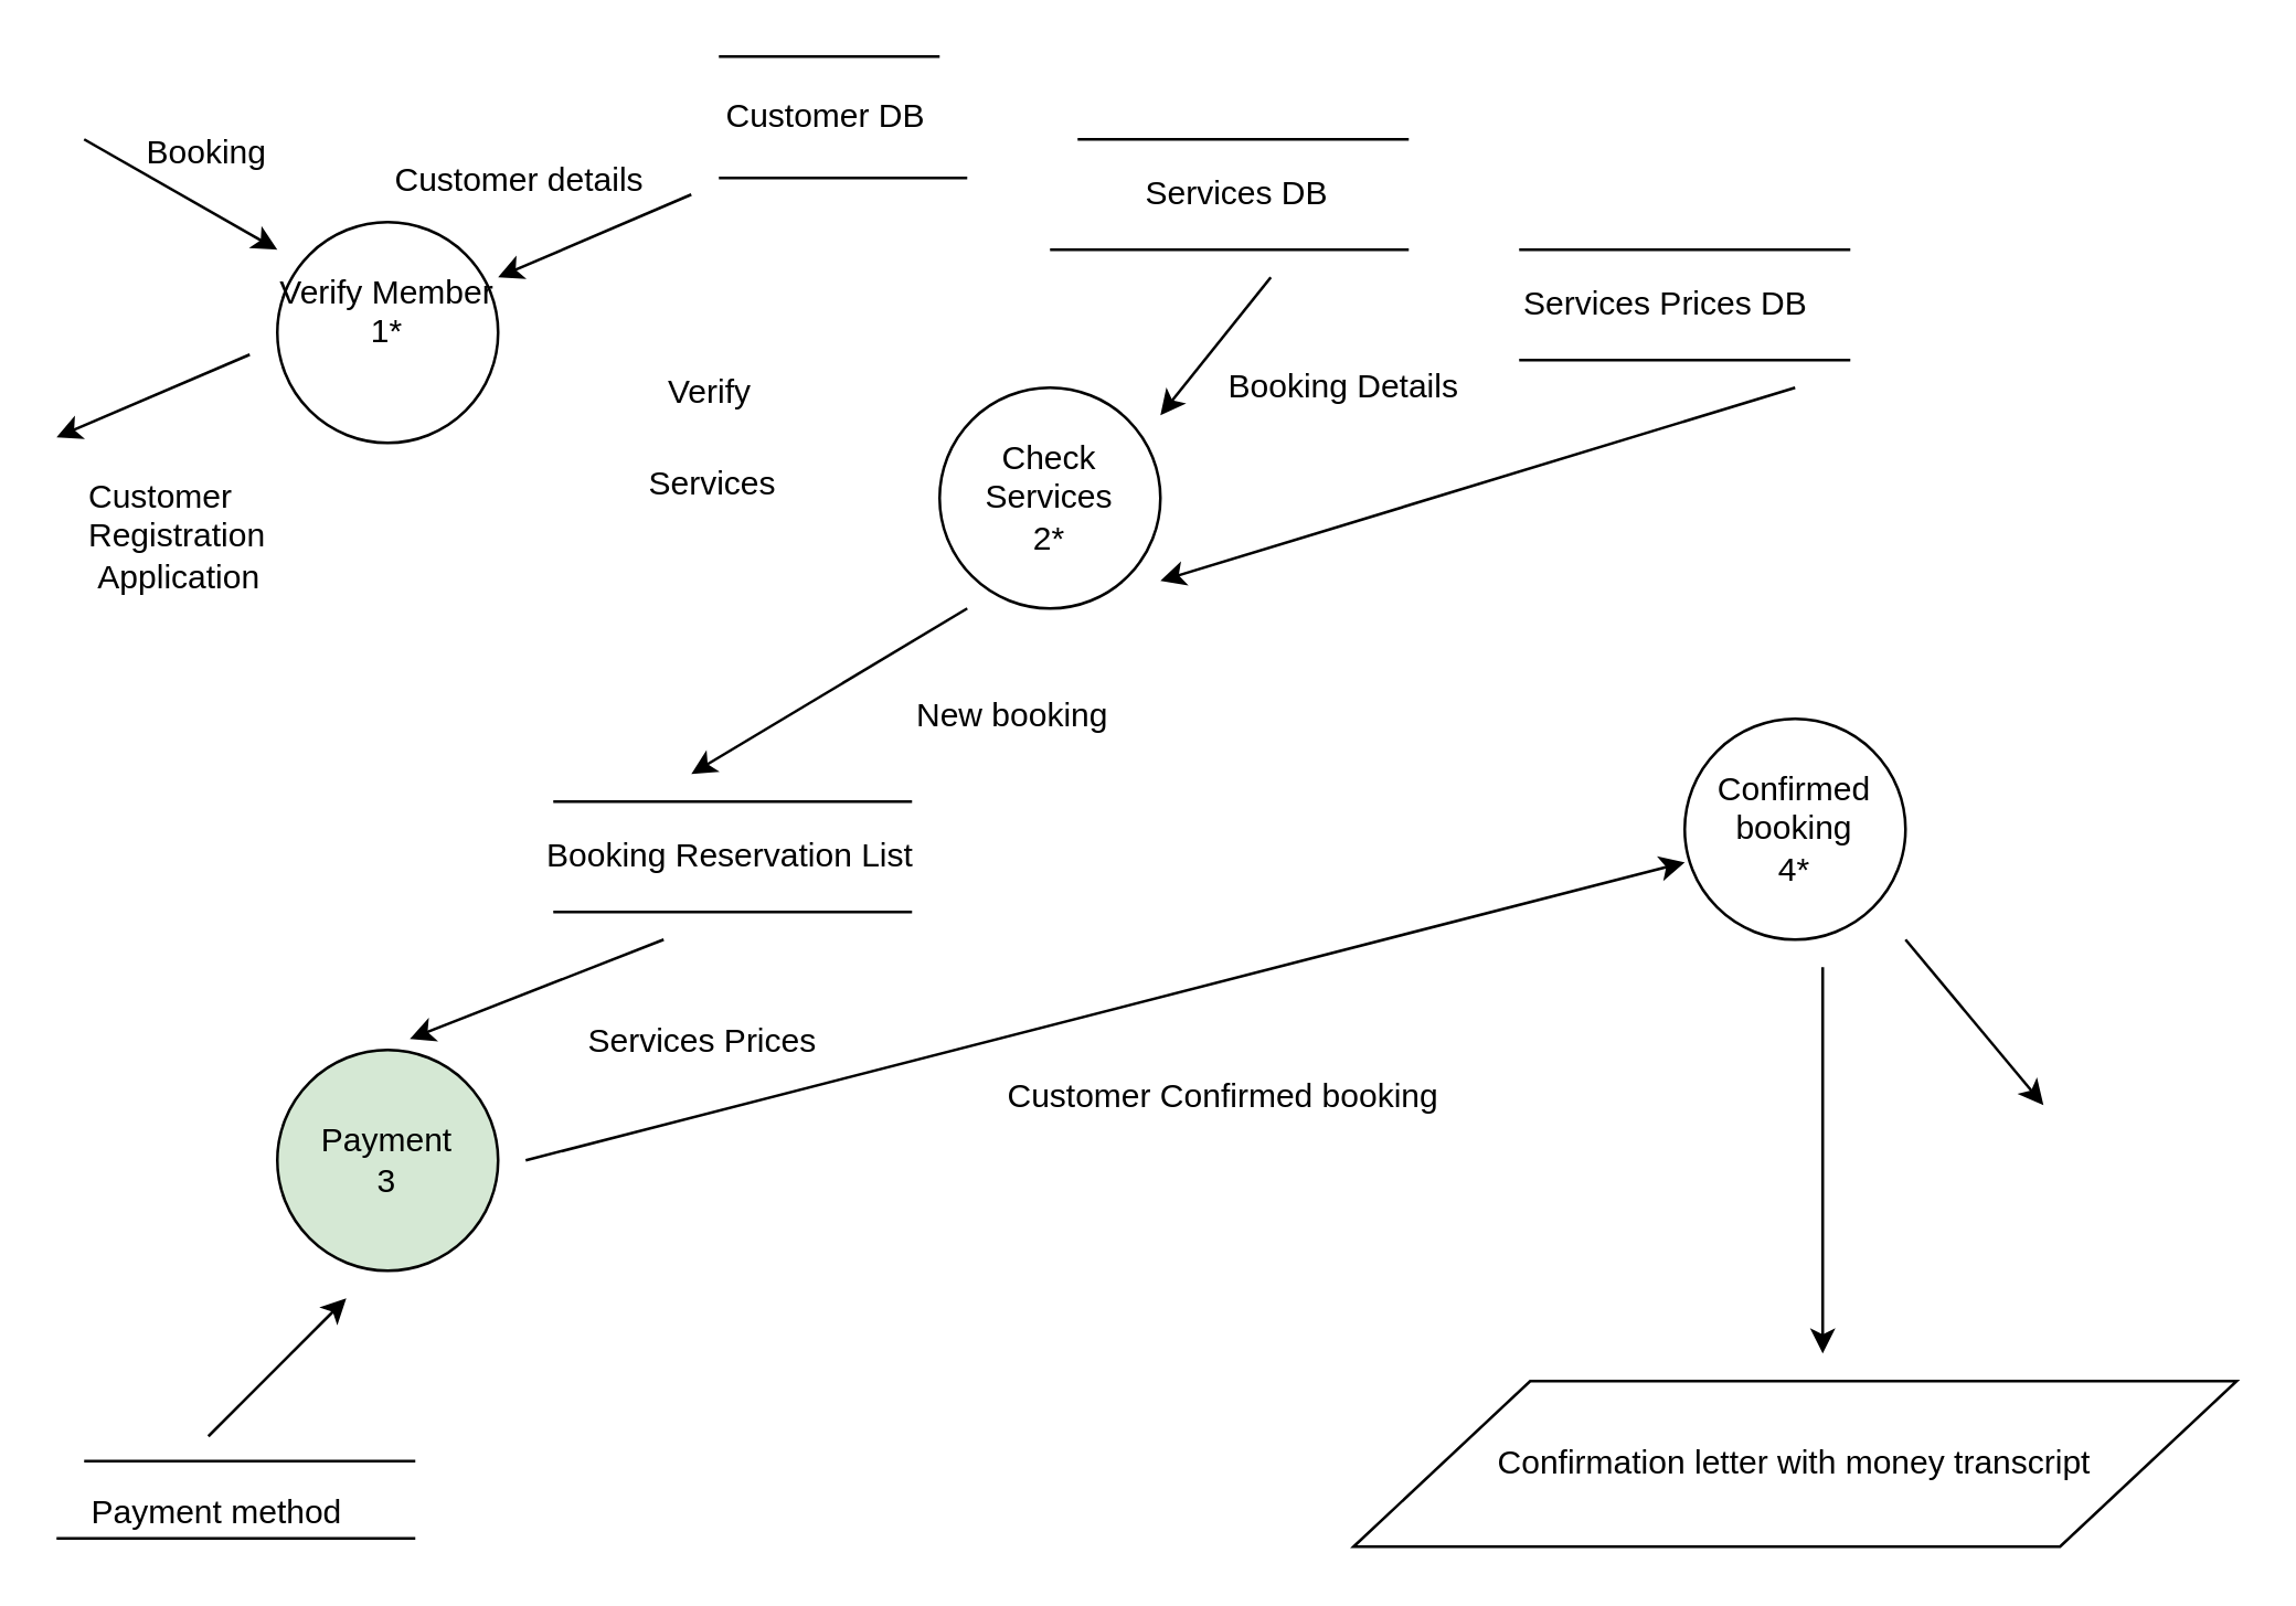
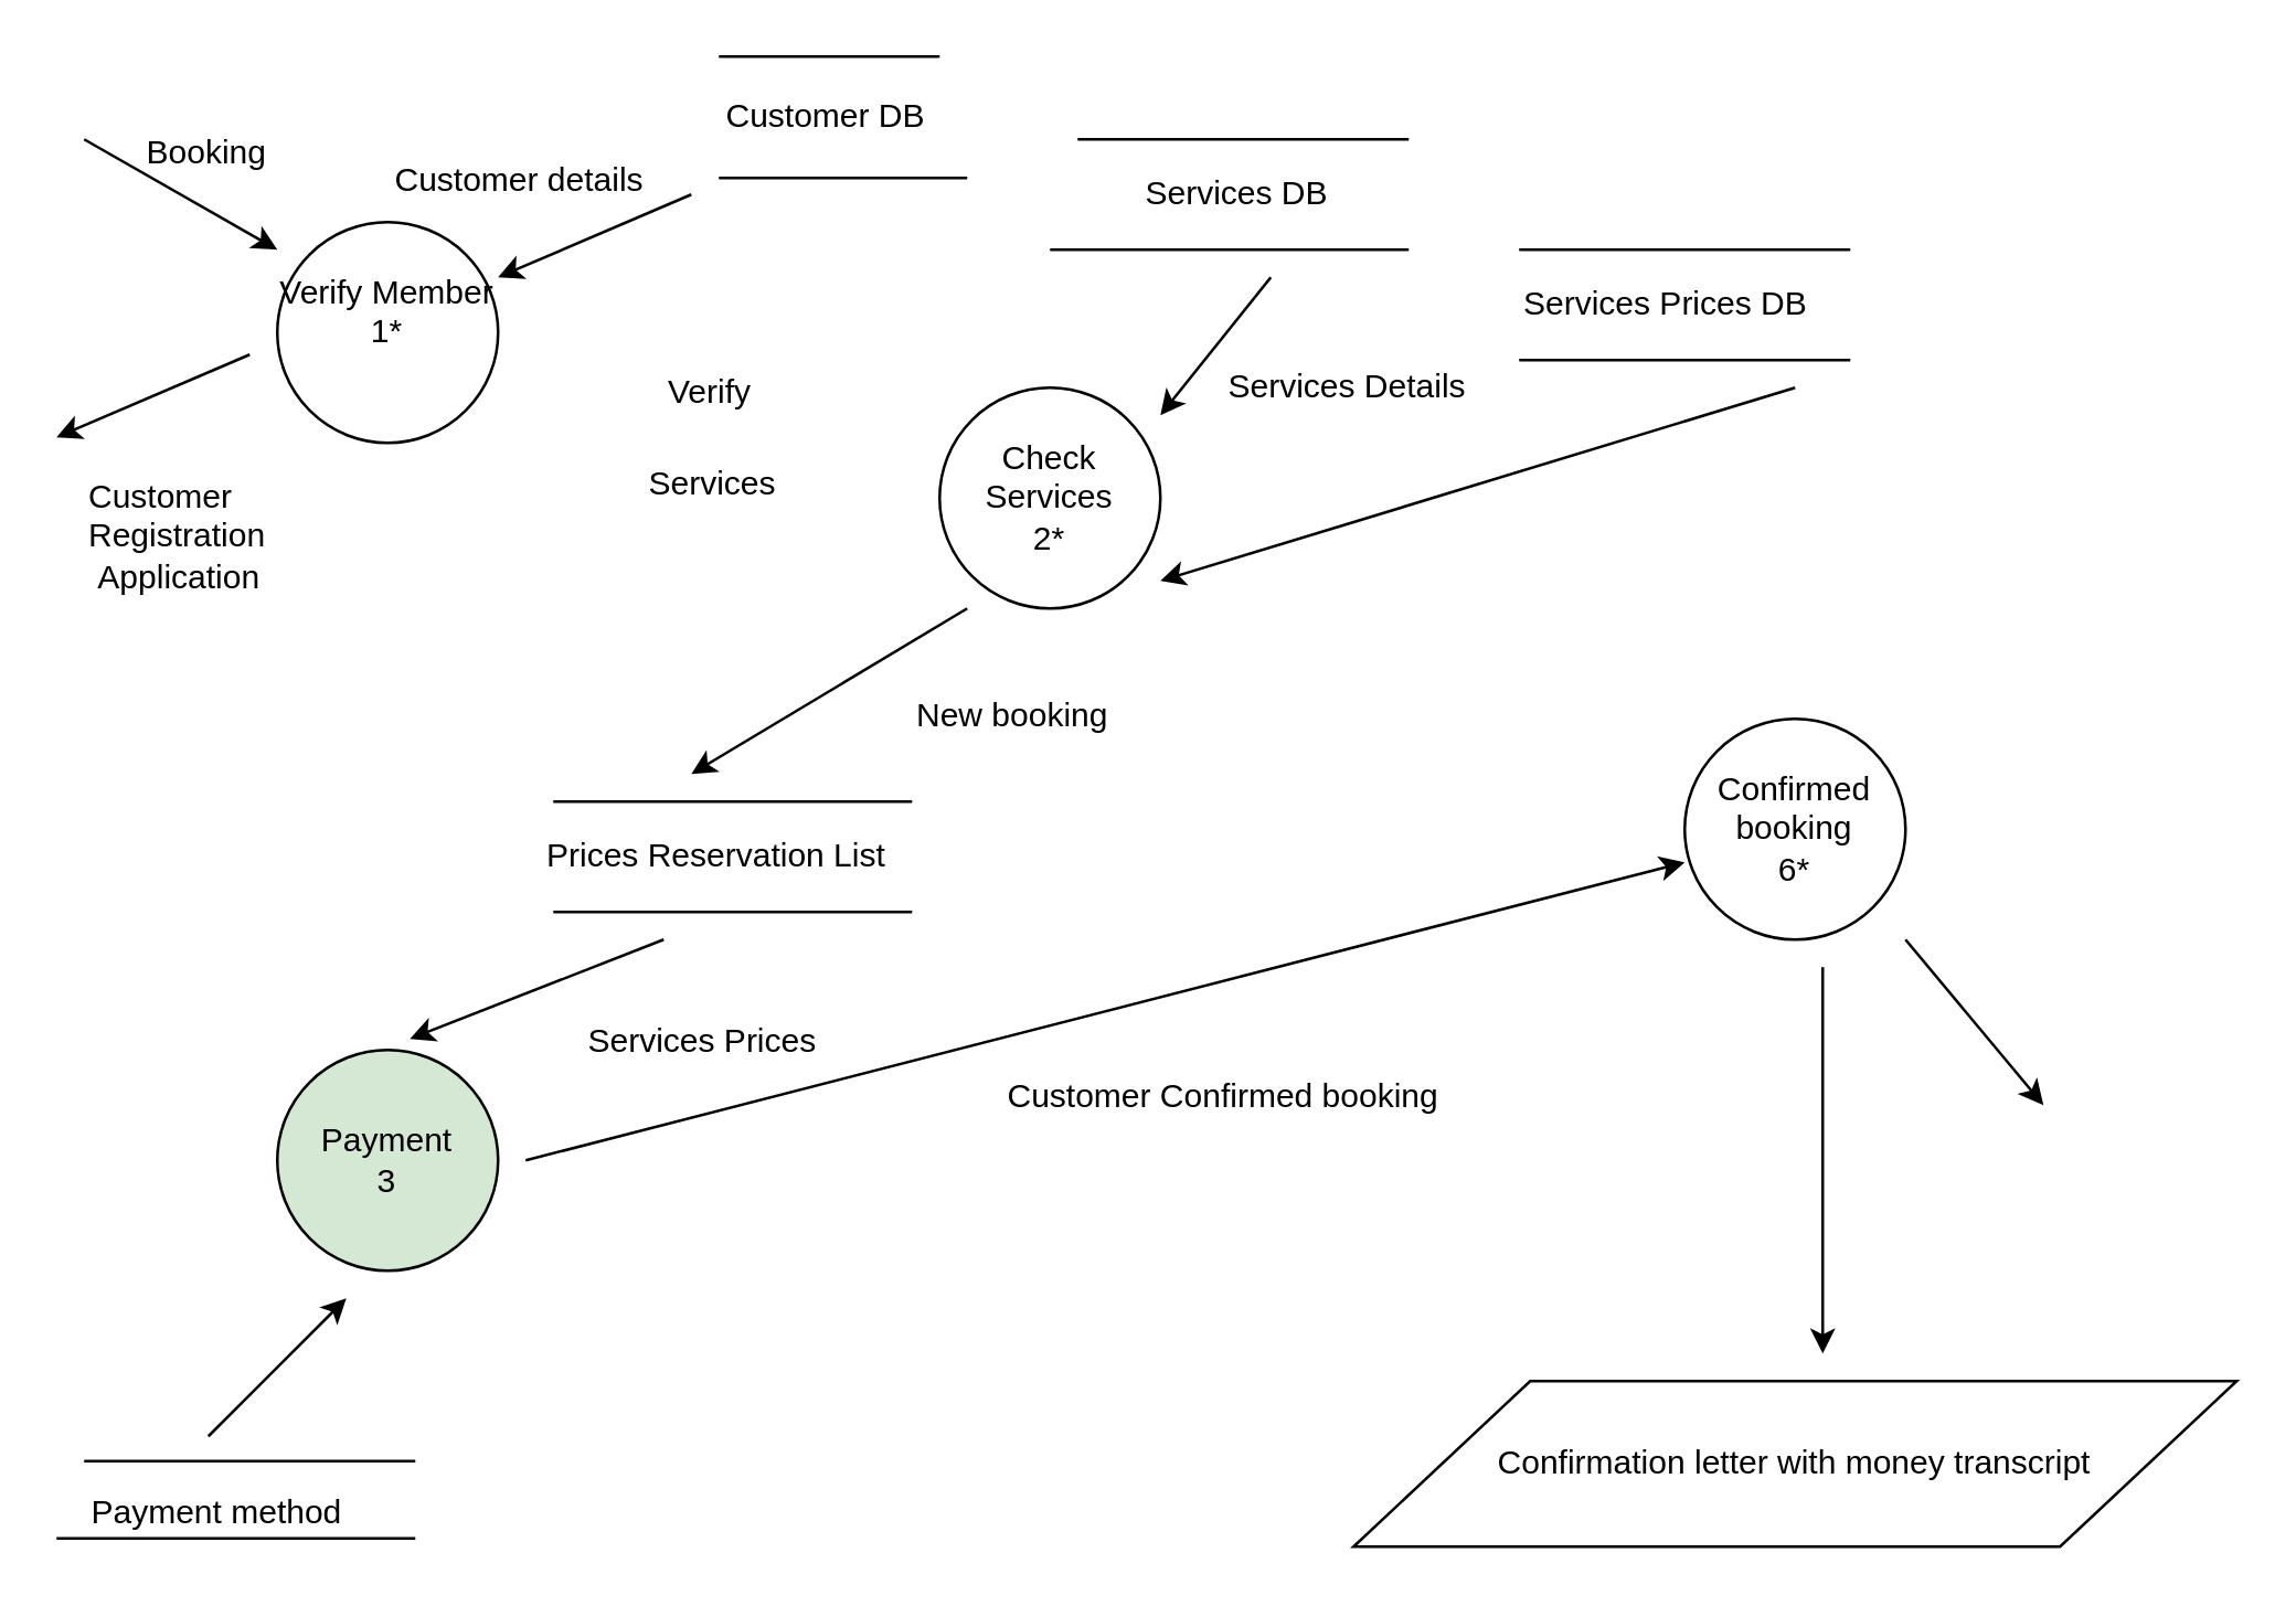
- <mxCell id="35" value="Booking Details" style="text;html=1;resizable=0;points=[];autosize=1;align=left;verticalAlign=top;spacingTop=-4;" vertex="1" parent="1"><mxGeometry x="443" y="130" width="100" height="20" as="geometry" /></mxCell>
+ <mxCell id="35" value="Services Details" style="text;html=1;resizable=0;points=[];autosize=1;align=left;verticalAlign=top;spacingTop=-4;" vertex="1" parent="1"><mxGeometry x="443" y="130" width="100" height="20" as="geometry" /></mxCell>
- <mxCell id="4" value="Confirmed booking&lt;br&gt;4*&lt;br&gt;" style="ellipse;whiteSpace=wrap;html=1;aspect=fixed;" vertex="1" parent="1"><mxGeometry x="610" y="260" width="80" height="80" as="geometry" /></mxCell>
+ <mxCell id="4" value="Confirmed booking&lt;br&gt;6*&lt;br&gt;" style="ellipse;whiteSpace=wrap;html=1;aspect=fixed;" vertex="1" parent="1"><mxGeometry x="610" y="260" width="80" height="80" as="geometry" /></mxCell>
- <mxCell id="37" value="Booking Reservation List" style="text;html=1;resizable=0;points=[];autosize=1;align=left;verticalAlign=top;spacingTop=-4;" vertex="1" parent="1"><mxGeometry x="196" y="300" width="150" height="20" as="geometry" /></mxCell>
+ <mxCell id="37" value="Prices Reservation List" style="text;html=1;resizable=0;points=[];autosize=1;align=left;verticalAlign=top;spacingTop=-4;" vertex="1" parent="1"><mxGeometry x="196" y="300" width="150" height="20" as="geometry" /></mxCell>
